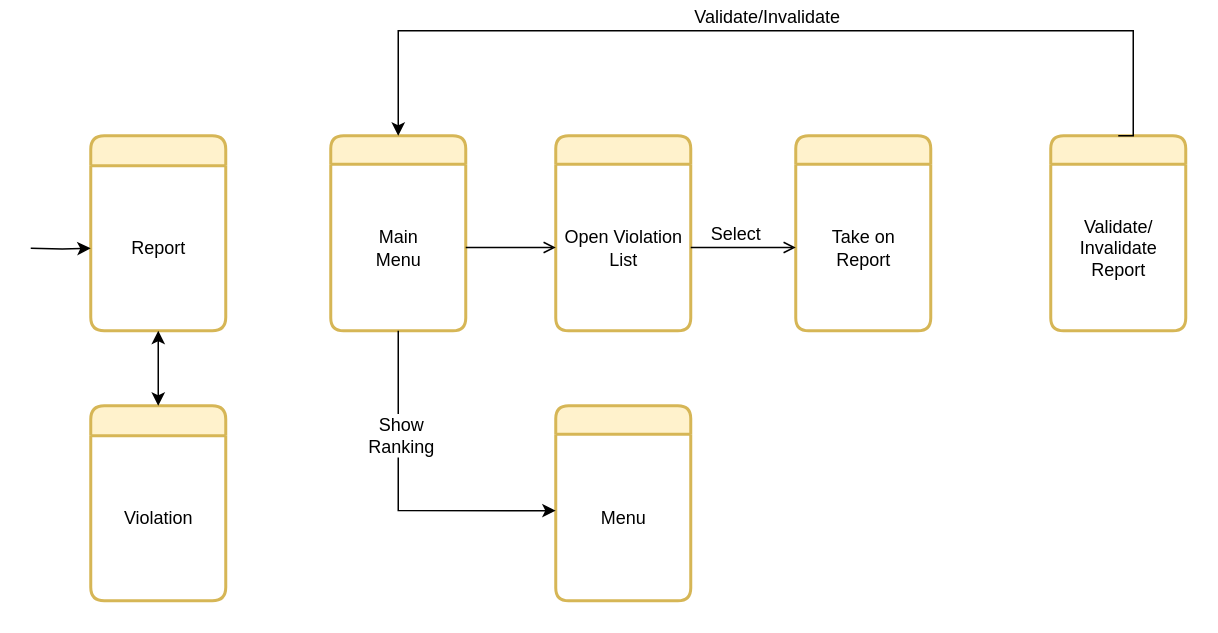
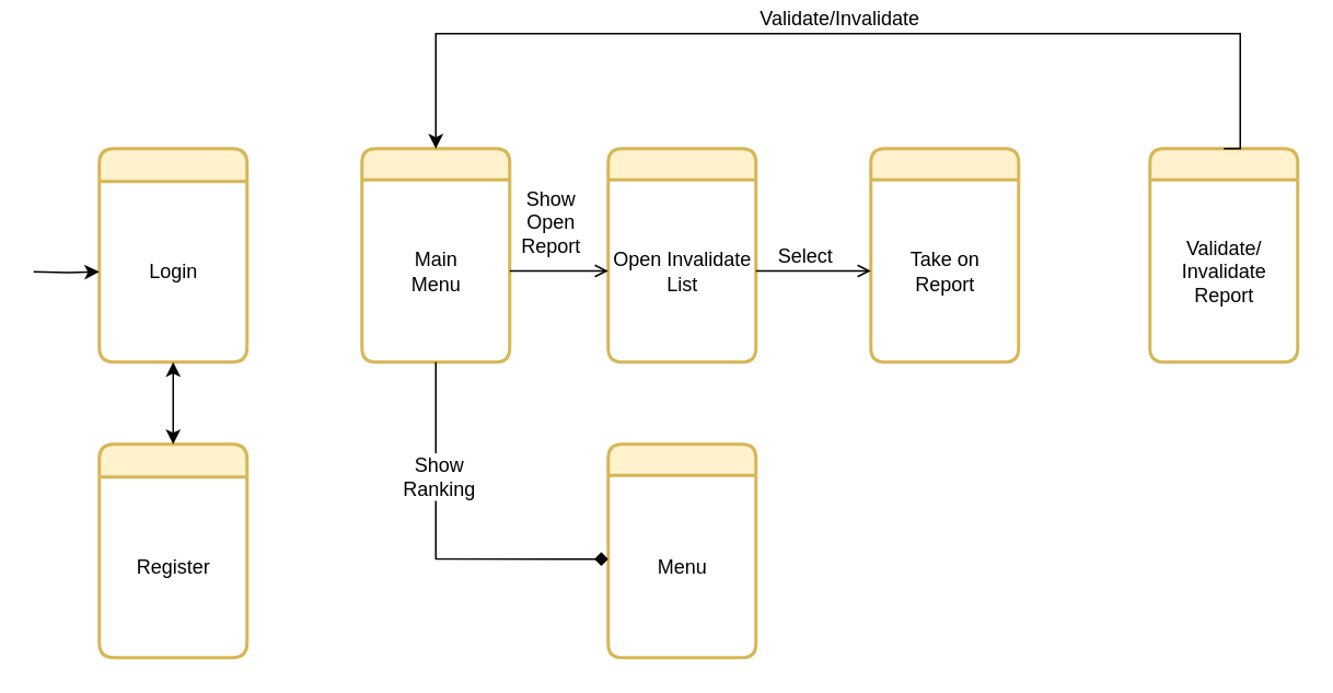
+ <mxCell id="25" value="Show &lt;br&gt;Open &lt;br&gt;Report" style="text;html=1;align=center;verticalAlign=middle;resizable=0;points=[];;autosize=1;" parent="1" vertex="1"><mxGeometry x="310" y="110" width="50" height="50" as="geometry" /></mxCell>
- <mxCell id="3" value="Report" style="text;html=1;align=center;verticalAlign=middle;resizable=0;points=[];;autosize=1;" parent="2" vertex="1"><mxGeometry y="20" width="90" height="110" as="geometry" /></mxCell>
+ <mxCell id="3" value="Login" style="text;html=1;align=center;verticalAlign=middle;resizable=0;points=[];;autosize=1;" parent="2" vertex="1"><mxGeometry y="20" width="90" height="110" as="geometry" /></mxCell>
- <mxCell id="7" value="Open Violation&lt;br&gt;List" style="text;html=1;align=center;verticalAlign=middle;resizable=0;points=[];;autosize=1;" parent="6" vertex="1"><mxGeometry y="19" width="90" height="111" as="geometry" /></mxCell>
+ <mxCell id="7" value="Open Invalidate&lt;br&gt;List" style="text;html=1;align=center;verticalAlign=middle;resizable=0;points=[];;autosize=1;" parent="6" vertex="1"><mxGeometry y="19" width="90" height="111" as="geometry" /></mxCell>
- <mxCell id="15" style="edgeStyle=orthogonalEdgeStyle;rounded=0;orthogonalLoop=1;jettySize=auto;html=1;entryX=0;entryY=0.459;entryDx=0;entryDy=0;entryPerimeter=0;" parent="1" source="5" target="13" edge="1"><mxGeometry relative="1" as="geometry"><Array as="points"><mxPoint x="265" y="340" /></Array></mxGeometry></mxCell>
+ <mxCell id="15" style="edgeStyle=orthogonalEdgeStyle;rounded=0;orthogonalLoop=1;jettySize=auto;html=1;entryX=0;entryY=0.459;entryDx=0;entryDy=0;entryPerimeter=0;endArrow=diamond;" parent="1" source="5" target="13" edge="1"><mxGeometry relative="1" as="geometry"><Array as="points"><mxPoint x="265" y="340" /></Array></mxGeometry></mxCell>
- <mxCell id="20" value="Violation" style="text;html=1;align=center;verticalAlign=middle;resizable=0;points=[];;autosize=1;" parent="19" vertex="1"><mxGeometry y="20" width="90" height="110" as="geometry" /></mxCell>
+ <mxCell id="20" value="Register" style="text;html=1;align=center;verticalAlign=middle;resizable=0;points=[];;autosize=1;" parent="19" vertex="1"><mxGeometry y="20" width="90" height="110" as="geometry" /></mxCell>
